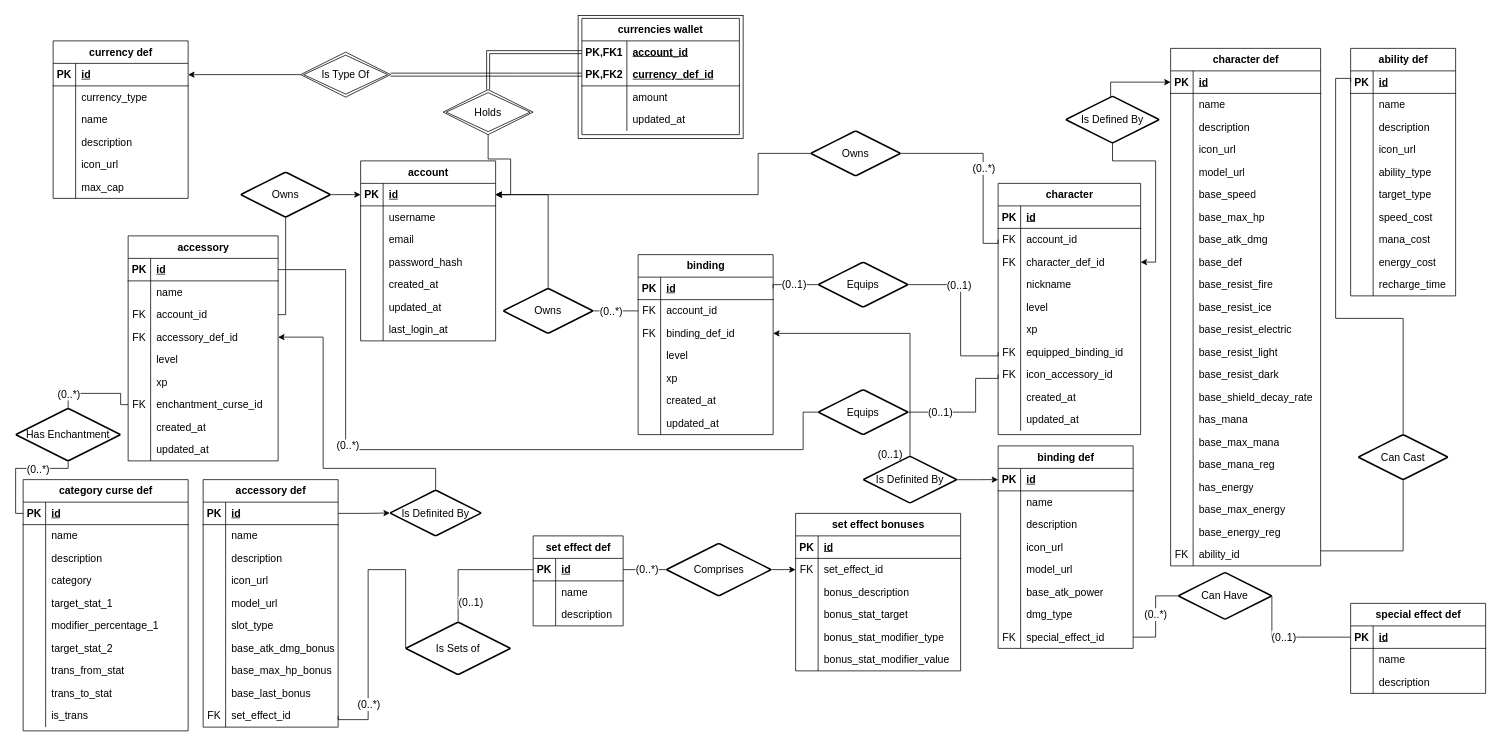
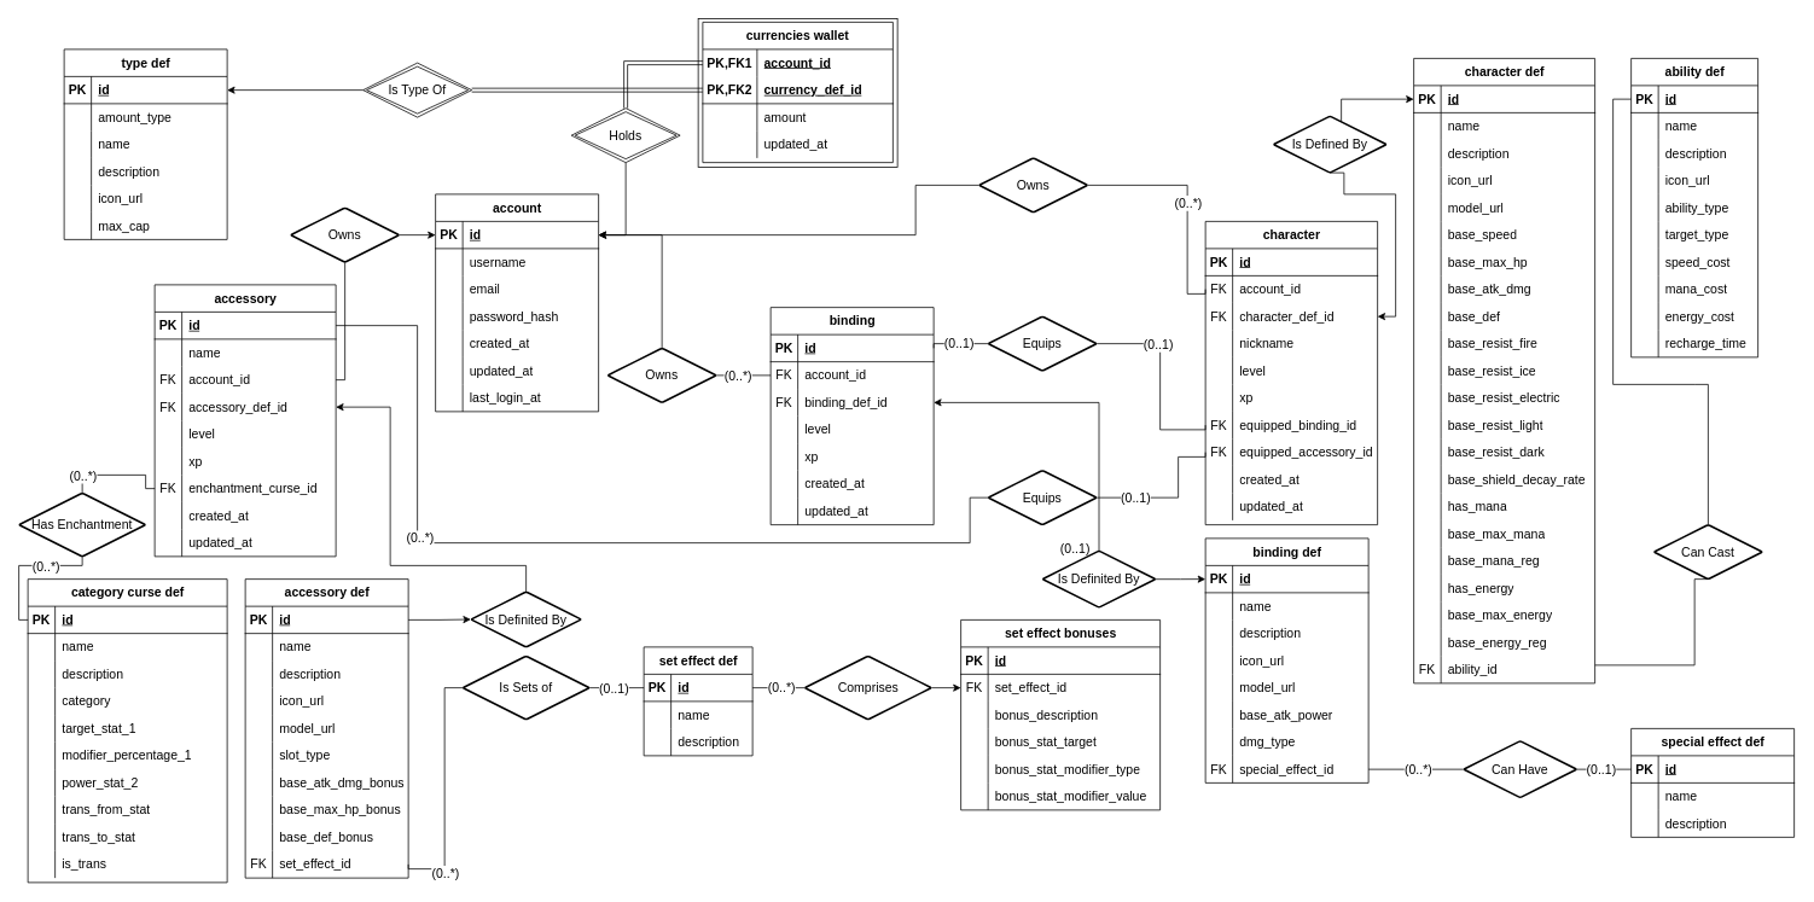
- <mxCell id="221" value="currency def" style="shape=table;startSize=30;container=1;collapsible=1;childLayout=tableLayout;fixedRows=1;rowLines=0;fontStyle=1;align=center;resizeLast=1;html=1;fontSize=14;" parent="1" vertex="1"><mxGeometry x="70" y="54" width="180" height="210" as="geometry" /></mxCell>
+ <mxCell id="221" value="type def" style="shape=table;startSize=30;container=1;collapsible=1;childLayout=tableLayout;fixedRows=1;rowLines=0;fontStyle=1;align=center;resizeLast=1;html=1;fontSize=14;" parent="1" vertex="1"><mxGeometry x="70" y="54" width="180" height="210" as="geometry" /></mxCell>
- <mxCell id="227" value="currency_type" style="shape=partialRectangle;connectable=0;fillColor=none;top=0;left=0;bottom=0;right=0;align=left;spacingLeft=6;overflow=hidden;whiteSpace=wrap;html=1;fontSize=14;" parent="225" vertex="1"><mxGeometry x="30" width="150" height="30" as="geometry"><mxRectangle width="150" height="30" as="alternateBounds" /></mxGeometry></mxCell>
+ <mxCell id="227" value="amount_type" style="shape=partialRectangle;connectable=0;fillColor=none;top=0;left=0;bottom=0;right=0;align=left;spacingLeft=6;overflow=hidden;whiteSpace=wrap;html=1;fontSize=14;" parent="225" vertex="1"><mxGeometry x="30" width="150" height="30" as="geometry"><mxRectangle width="150" height="30" as="alternateBounds" /></mxGeometry></mxCell>
- <mxCell id="10" value="Holds" style="shape=rhombus;double=1;perimeter=rhombusPerimeter;whiteSpace=wrap;html=1;align=center;fontSize=14;" parent="1" vertex="1"><mxGeometry x="590" y="119" width="120" height="60" as="geometry" /></mxCell>
+ <mxCell id="10" value="Holds" style="shape=rhombus;double=1;perimeter=rhombusPerimeter;whiteSpace=wrap;html=1;align=center;fontSize=14;" parent="1" vertex="1"><mxGeometry x="630" y="119" width="120" height="60" as="geometry" /></mxCell>
- <mxCell id="26" value="Is Defined By" style="shape=rhombus;perimeter=rhombusPerimeter;whiteSpace=wrap;html=1;align=center;rounded=1;shadow=0;glass=0;dashed=0;strokeColor=default;strokeWidth=2;verticalAlign=middle;arcSize=4;fontFamily=Helvetica;fontSize=14;fontColor=default;fontStyle=0;horizontal=1;fillColor=default;" parent="1" vertex="1"><mxGeometry x="1420" y="127.75" width="125" height="62.5" as="geometry" /></mxCell>
+ <mxCell id="26" value="Is Defined By" style="shape=rhombus;perimeter=rhombusPerimeter;whiteSpace=wrap;html=1;align=center;rounded=1;shadow=0;glass=0;dashed=0;strokeColor=default;strokeWidth=2;verticalAlign=middle;arcSize=4;fontFamily=Helvetica;fontSize=14;fontColor=default;fontStyle=0;horizontal=1;fillColor=default;" parent="1" vertex="1"><mxGeometry x="1405" y="127.75" width="125" height="62.5" as="geometry" /></mxCell>
- <mxCell id="214" value="icon_accessory_id" style="shape=partialRectangle;connectable=0;fillColor=none;top=0;left=0;bottom=0;right=0;align=left;spacingLeft=6;overflow=hidden;whiteSpace=wrap;html=1;fontSize=14;" parent="212" vertex="1"><mxGeometry x="30" width="160" height="30" as="geometry"><mxRectangle width="160" height="30" as="alternateBounds" /></mxGeometry></mxCell>
+ <mxCell id="214" value="equipped_accessory_id" style="shape=partialRectangle;connectable=0;fillColor=none;top=0;left=0;bottom=0;right=0;align=left;spacingLeft=6;overflow=hidden;whiteSpace=wrap;html=1;fontSize=14;" parent="212" vertex="1"><mxGeometry x="30" width="160" height="30" as="geometry"><mxRectangle width="160" height="30" as="alternateBounds" /></mxGeometry></mxCell>
- <mxCell id="419" value="Can Cast" style="shape=rhombus;perimeter=rhombusPerimeter;whiteSpace=wrap;html=1;align=center;rounded=1;shadow=0;glass=0;dashed=0;strokeColor=default;strokeWidth=2;verticalAlign=middle;arcSize=4;fontFamily=Helvetica;fontSize=14;fontColor=default;fontStyle=0;horizontal=1;fillColor=default;" parent="1" vertex="1"><mxGeometry x="1810" y="579" width="120" height="60" as="geometry" /></mxCell>
+ <mxCell id="419" value="Can Cast" style="shape=rhombus;perimeter=rhombusPerimeter;whiteSpace=wrap;html=1;align=center;rounded=1;shadow=0;glass=0;dashed=0;strokeColor=default;strokeWidth=2;verticalAlign=middle;arcSize=4;fontFamily=Helvetica;fontSize=14;fontColor=default;fontStyle=0;horizontal=1;fillColor=default;" parent="1" vertex="1"><mxGeometry x="1825" y="579" width="120" height="60" as="geometry" /></mxCell>
- <mxCell id="15" value="Can Have" style="shape=rhombus;perimeter=rhombusPerimeter;whiteSpace=wrap;html=1;align=center;rounded=1;shadow=0;glass=0;dashed=0;strokeColor=default;strokeWidth=2;verticalAlign=middle;arcSize=4;fontFamily=Helvetica;fontSize=14;fontColor=default;fontStyle=0;horizontal=1;fillColor=default;" parent="1" vertex="1"><mxGeometry x="1570" y="762.75" width="125" height="62.5" as="geometry" /></mxCell>
+ <mxCell id="15" value="Can Have" style="shape=rhombus;perimeter=rhombusPerimeter;whiteSpace=wrap;html=1;align=center;rounded=1;shadow=0;glass=0;dashed=0;strokeColor=default;strokeWidth=2;verticalAlign=middle;arcSize=4;fontFamily=Helvetica;fontSize=14;fontColor=default;fontStyle=0;horizontal=1;fillColor=default;" parent="1" vertex="1"><mxGeometry x="1615" y="817.75" width="125" height="62.5" as="geometry" /></mxCell>
- <mxCell id="261" value="target_stat_2" style="shape=partialRectangle;connectable=0;fillColor=none;top=0;left=0;bottom=0;right=0;align=left;spacingLeft=6;overflow=hidden;whiteSpace=wrap;html=1;fontSize=14;" parent="259" vertex="1"><mxGeometry x="30" width="190" height="30" as="geometry"><mxRectangle width="190" height="30" as="alternateBounds" /></mxGeometry></mxCell>
+ <mxCell id="261" value="power_stat_2" style="shape=partialRectangle;connectable=0;fillColor=none;top=0;left=0;bottom=0;right=0;align=left;spacingLeft=6;overflow=hidden;whiteSpace=wrap;html=1;fontSize=14;" parent="259" vertex="1"><mxGeometry x="30" width="190" height="30" as="geometry"><mxRectangle width="190" height="30" as="alternateBounds" /></mxGeometry></mxCell>
- <mxCell id="55" value="Is Sets of" style="shape=rhombus;perimeter=rhombusPerimeter;whiteSpace=wrap;html=1;align=center;rounded=1;shadow=0;glass=0;dashed=0;strokeColor=default;strokeWidth=2;verticalAlign=middle;arcSize=4;fontFamily=Helvetica;fontSize=14;fontColor=default;fontStyle=0;horizontal=1;fillColor=default;" parent="1" vertex="1"><mxGeometry x="540" y="829" width="140" height="70" as="geometry" /></mxCell>
+ <mxCell id="55" value="Is Sets of" style="shape=rhombus;perimeter=rhombusPerimeter;whiteSpace=wrap;html=1;align=center;rounded=1;shadow=0;glass=0;dashed=0;strokeColor=default;strokeWidth=2;verticalAlign=middle;arcSize=4;fontFamily=Helvetica;fontSize=14;fontColor=default;fontStyle=0;horizontal=1;fillColor=default;" parent="1" vertex="1"><mxGeometry x="510" y="724" width="140" height="70" as="geometry" /></mxCell>
- <mxCell id="351" value="base_last_bonus" style="shape=partialRectangle;connectable=0;fillColor=none;top=0;left=0;bottom=0;right=0;align=left;spacingLeft=6;overflow=hidden;whiteSpace=wrap;html=1;fontSize=14;" parent="349" vertex="1"><mxGeometry x="30" width="150" height="30" as="geometry"><mxRectangle width="150" height="30" as="alternateBounds" /></mxGeometry></mxCell>
+ <mxCell id="351" value="base_def_bonus" style="shape=partialRectangle;connectable=0;fillColor=none;top=0;left=0;bottom=0;right=0;align=left;spacingLeft=6;overflow=hidden;whiteSpace=wrap;html=1;fontSize=14;" parent="349" vertex="1"><mxGeometry x="30" width="150" height="30" as="geometry"><mxRectangle width="150" height="30" as="alternateBounds" /></mxGeometry></mxCell>
